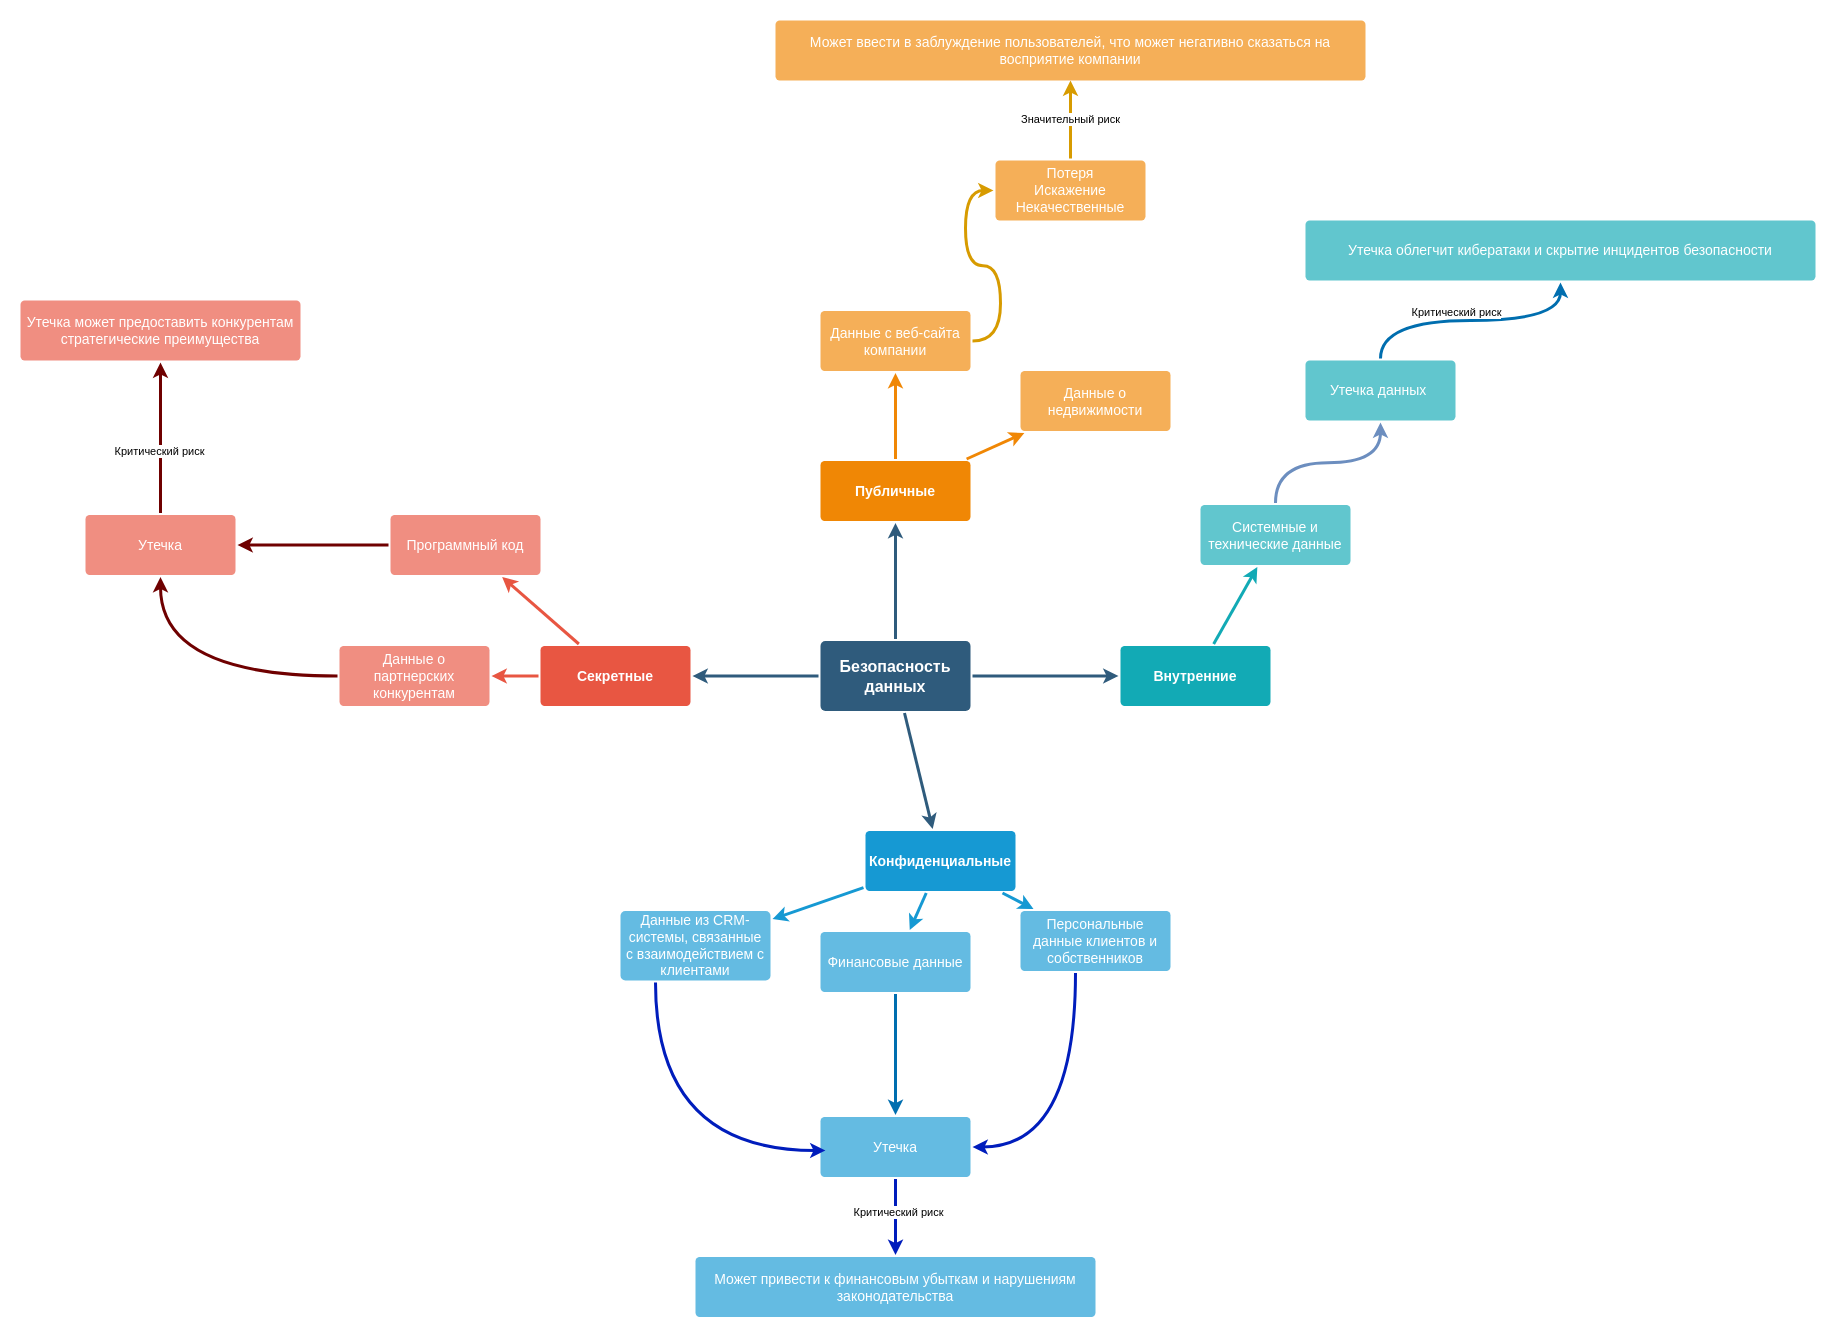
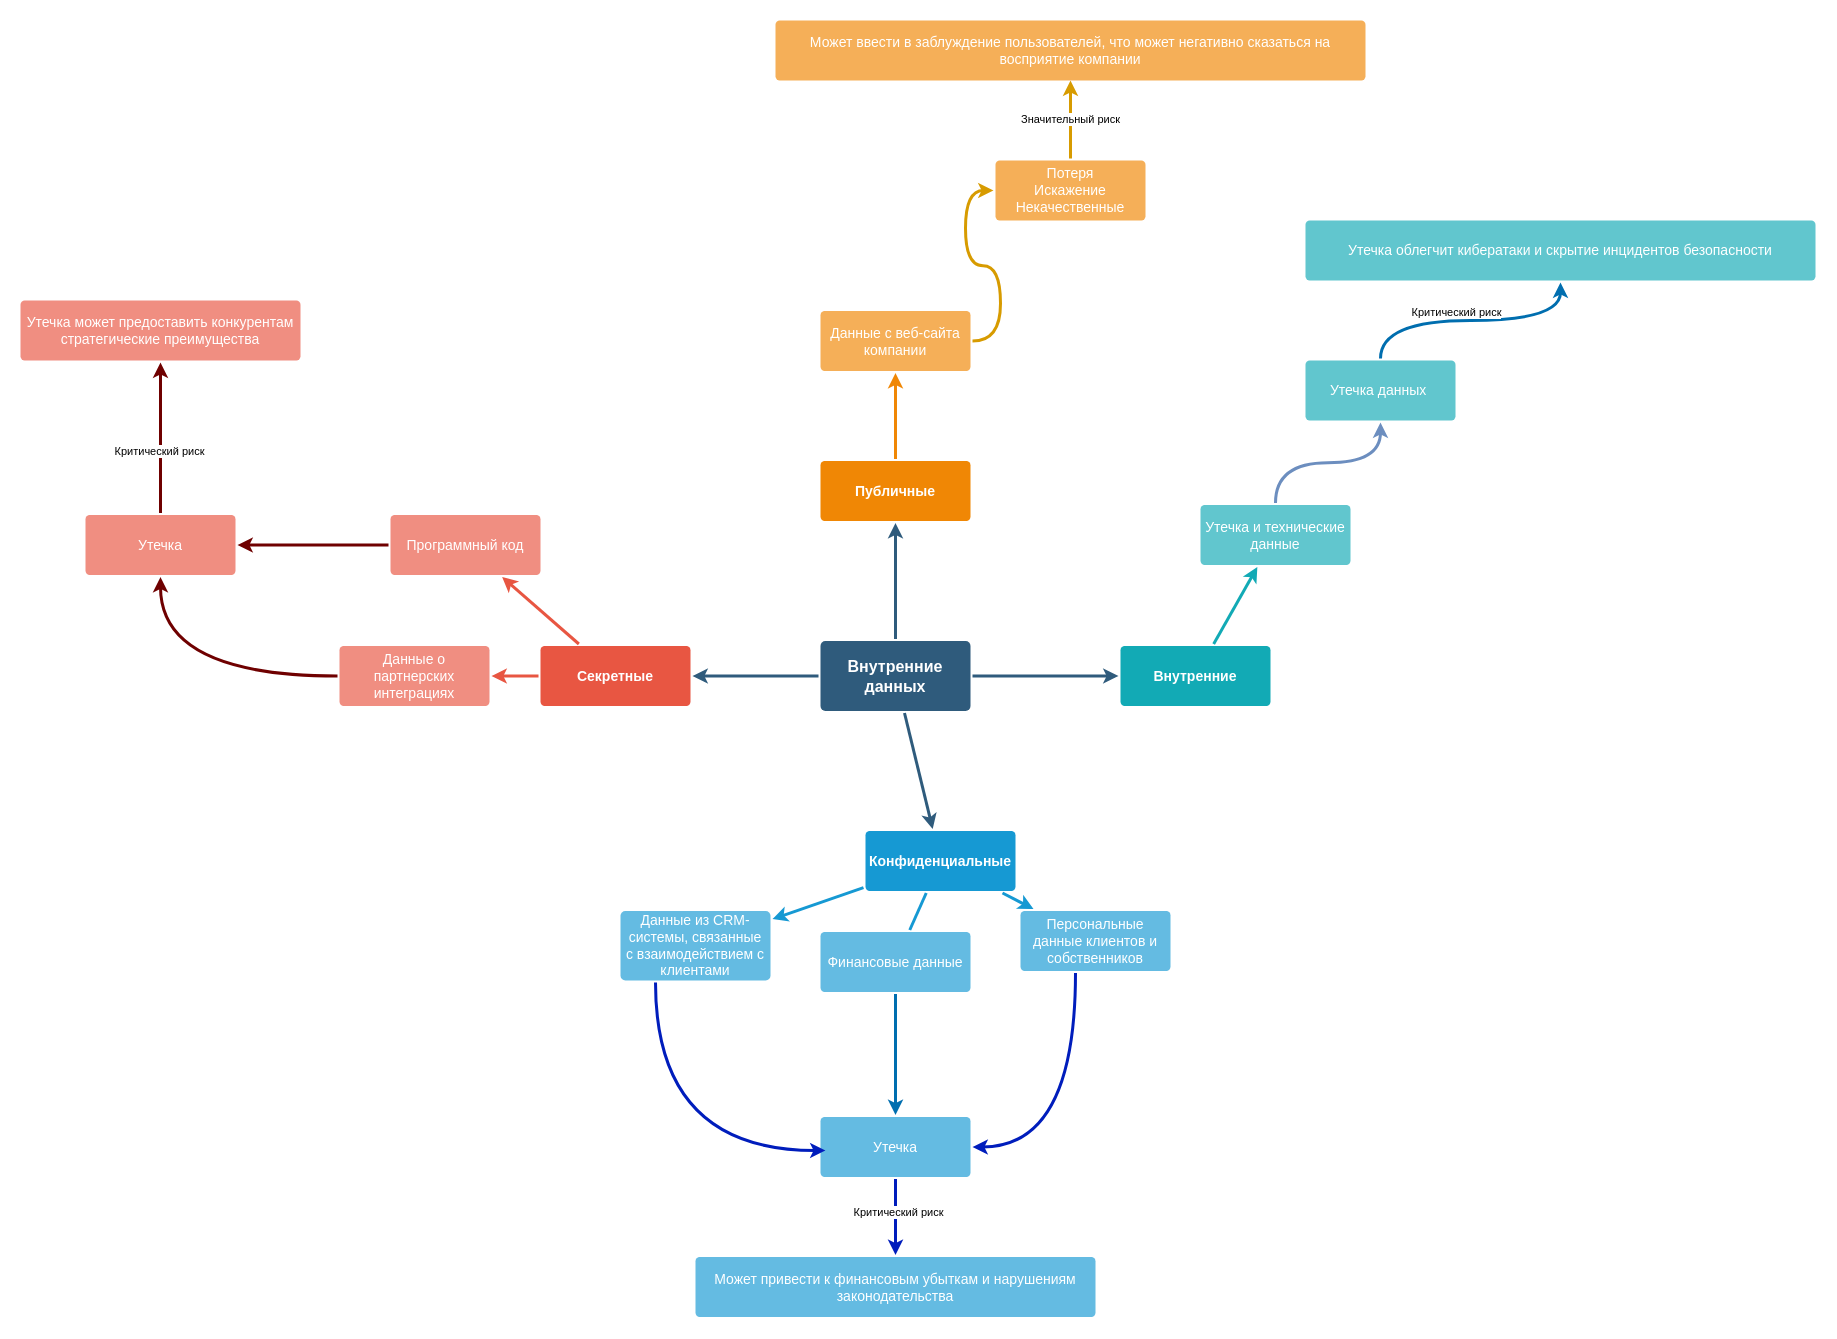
- <mxCell id="24" value="Данные о недвижимости" style="rounded=1;whiteSpace=wrap;html=1;shadow=0;labelBackgroundColor=none;strokeColor=none;strokeWidth=3;fillColor=#f5af58;fontFamily=Helvetica;fontSize=14;fontColor=#FFFFFF;align=center;spacing=5;arcSize=7;perimeterSpacing=2;" parent="1" vertex="1"><mxGeometry x="1020" y="370.5" width="150" height="60" as="geometry" /></mxCell>
- <mxCell id="25" value="" style="edgeStyle=none;rounded=0;jumpStyle=none;html=1;shadow=0;labelBackgroundColor=none;startArrow=none;startFill=0;endArrow=classic;endFill=1;jettySize=auto;orthogonalLoop=1;strokeColor=#F08705;strokeWidth=3;fontFamily=Helvetica;fontSize=14;fontColor=#FFFFFF;spacing=5;" parent="1" source="23" target="24" edge="1"><mxGeometry relative="1" as="geometry" /></mxCell>
- <mxCell id="31" value="Системные и технические данные" style="rounded=1;whiteSpace=wrap;html=1;shadow=0;labelBackgroundColor=none;strokeColor=none;strokeWidth=3;fillColor=#61c6ce;fontFamily=Helvetica;fontSize=14;fontColor=#FFFFFF;align=center;spacing=5;fontStyle=0;arcSize=7;perimeterSpacing=2;" parent="1" vertex="1"><mxGeometry x="1200" y="504.5" width="150" height="60" as="geometry" /></mxCell>
+ <mxCell id="31" value="Утечка и технические данные" style="rounded=1;whiteSpace=wrap;html=1;shadow=0;labelBackgroundColor=none;strokeColor=none;strokeWidth=3;fillColor=#61c6ce;fontFamily=Helvetica;fontSize=14;fontColor=#FFFFFF;align=center;spacing=5;fontStyle=0;arcSize=7;perimeterSpacing=2;" parent="1" vertex="1"><mxGeometry x="1200" y="504.5" width="150" height="60" as="geometry" /></mxCell>
- <mxCell id="11" value="Данные о партнерских конкурентам" style="rounded=1;whiteSpace=wrap;html=1;shadow=0;labelBackgroundColor=none;strokeColor=none;strokeWidth=3;fillColor=#f08e81;fontFamily=Helvetica;fontSize=14;fontColor=#FFFFFF;align=center;spacing=5;fontStyle=0;arcSize=7;perimeterSpacing=2;" parent="1" vertex="1"><mxGeometry x="339" y="645.5" width="150" height="60" as="geometry" /></mxCell>
+ <mxCell id="11" value="Данные о партнерских интеграциях" style="rounded=1;whiteSpace=wrap;html=1;shadow=0;labelBackgroundColor=none;strokeColor=none;strokeWidth=3;fillColor=#f08e81;fontFamily=Helvetica;fontSize=14;fontColor=#FFFFFF;align=center;spacing=5;fontStyle=0;arcSize=7;perimeterSpacing=2;" parent="1" vertex="1"><mxGeometry x="339" y="645.5" width="150" height="60" as="geometry" /></mxCell>
- <mxCell id="6" value="Безопасность данных" style="rounded=1;whiteSpace=wrap;html=1;shadow=0;labelBackgroundColor=none;strokeColor=none;strokeWidth=3;fillColor=#2F5B7C;fontFamily=Helvetica;fontSize=16;fontColor=#FFFFFF;align=center;fontStyle=1;spacing=5;arcSize=7;perimeterSpacing=2;" parent="1" vertex="1"><mxGeometry x="820" y="640.5" width="150" height="70" as="geometry" /></mxCell>
+ <mxCell id="6" value="Внутренние данных" style="rounded=1;whiteSpace=wrap;html=1;shadow=0;labelBackgroundColor=none;strokeColor=none;strokeWidth=3;fillColor=#2F5B7C;fontFamily=Helvetica;fontSize=16;fontColor=#FFFFFF;align=center;fontStyle=1;spacing=5;arcSize=7;perimeterSpacing=2;" parent="1" vertex="1"><mxGeometry x="820" y="640.5" width="150" height="70" as="geometry" /></mxCell>
- <mxCell id="15" value="" style="edgeStyle=none;rounded=0;jumpStyle=none;html=1;shadow=0;labelBackgroundColor=none;startArrow=none;startFill=0;endArrow=classic;endFill=1;jettySize=auto;orthogonalLoop=1;strokeColor=#1699D3;strokeWidth=3;fontFamily=Helvetica;fontSize=14;fontColor=#FFFFFF;spacing=5;" parent="1" source="17" target="21" edge="1"><mxGeometry relative="1" as="geometry" /></mxCell>
+ <mxCell id="15" value="" style="edgeStyle=none;rounded=0;jumpStyle=none;html=1;shadow=0;labelBackgroundColor=none;startArrow=none;startFill=0;endArrow=none;endFill=1;jettySize=auto;orthogonalLoop=1;strokeColor=#1699D3;strokeWidth=3;fontFamily=Helvetica;fontSize=14;fontColor=#FFFFFF;spacing=5;" parent="1" source="17" target="21" edge="1"><mxGeometry relative="1" as="geometry" /></mxCell>
